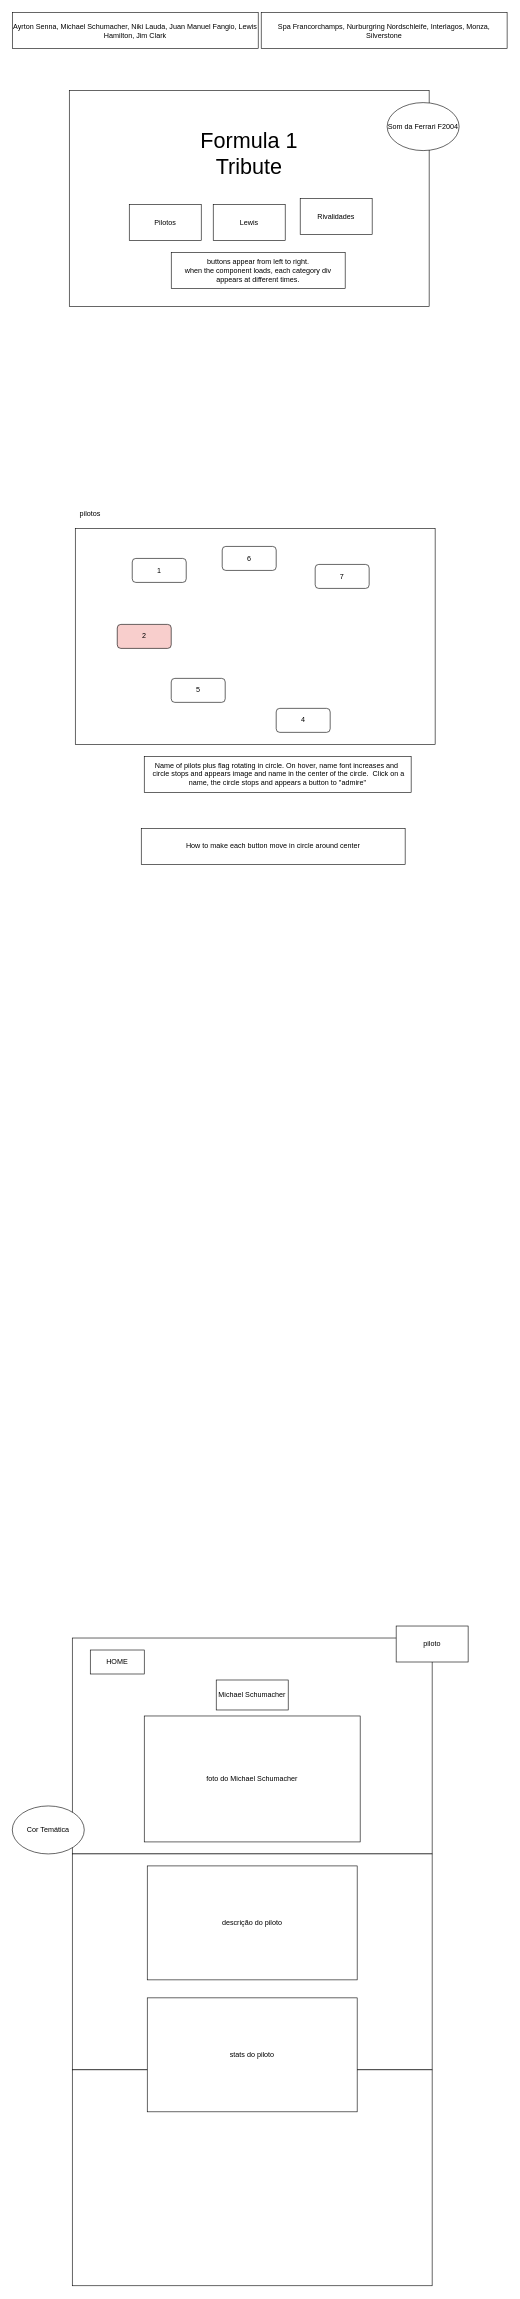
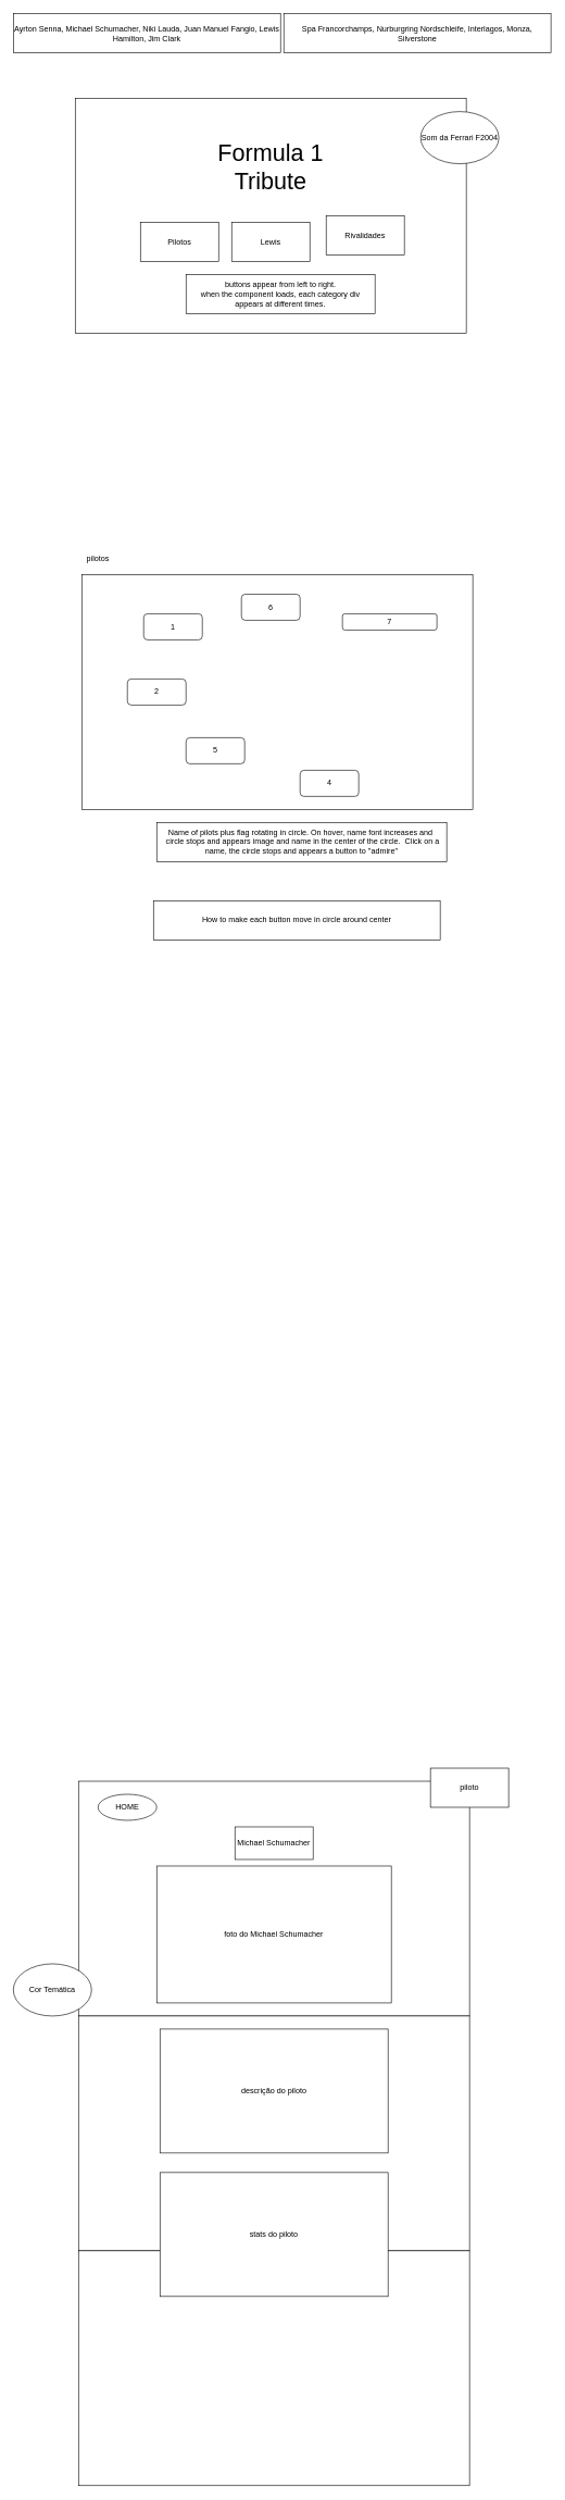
- <mxCell id="23" value="1" style="rounded=1;whiteSpace=wrap;html=1;" vertex="1" parent="1"><mxGeometry x="220" y="930" width="90" height="40" as="geometry" /></mxCell>
+ <mxCell id="23" value="1" style="rounded=1;whiteSpace=wrap;html=1;" vertex="1" parent="1"><mxGeometry x="220" y="940" width="90" height="40" as="geometry" /></mxCell>
- <mxCell id="28" value="7" style="rounded=1;whiteSpace=wrap;html=1;" vertex="1" parent="1"><mxGeometry x="525" y="940" width="90" height="40" as="geometry" /></mxCell>
+ <mxCell id="28" value="7" style="rounded=1;whiteSpace=wrap;html=1;" vertex="1" parent="1"><mxGeometry x="525" y="940" width="145" height="25" as="geometry" /></mxCell>
- <mxCell id="24" value="2" style="rounded=1;whiteSpace=wrap;html=1;fillColor=#f8cecc;" vertex="1" parent="1"><mxGeometry x="195" y="1040" width="90" height="40" as="geometry" /></mxCell>
+ <mxCell id="24" value="2" style="rounded=1;whiteSpace=wrap;html=1;" vertex="1" parent="1"><mxGeometry x="195" y="1040" width="90" height="40" as="geometry" /></mxCell>
- <mxCell id="15" value="HOME" style="rounded=0;whiteSpace=wrap;html=1;fontSize=12;" parent="1" vertex="1"><mxGeometry x="150" y="2750" width="90" height="40" as="geometry" /></mxCell>
+ <mxCell id="15" value="HOME" style="ellipse;whiteSpace=wrap;html=1;fontSize=12;" parent="1" vertex="1"><mxGeometry x="150" y="2750" width="90" height="40" as="geometry" /></mxCell>
